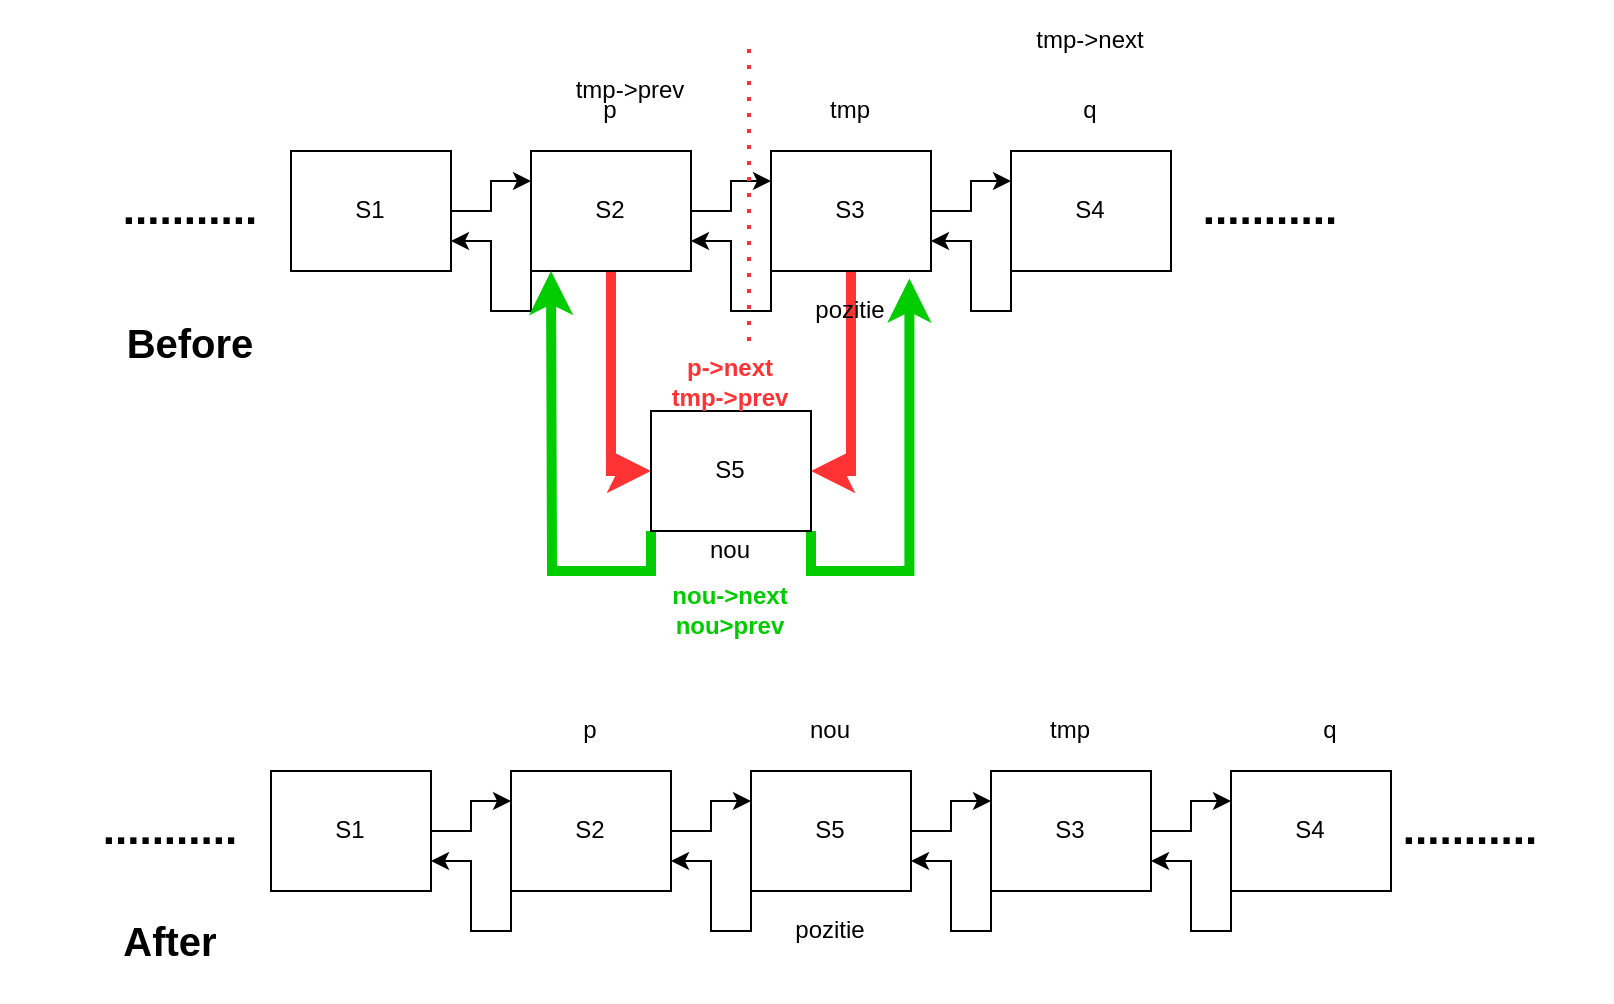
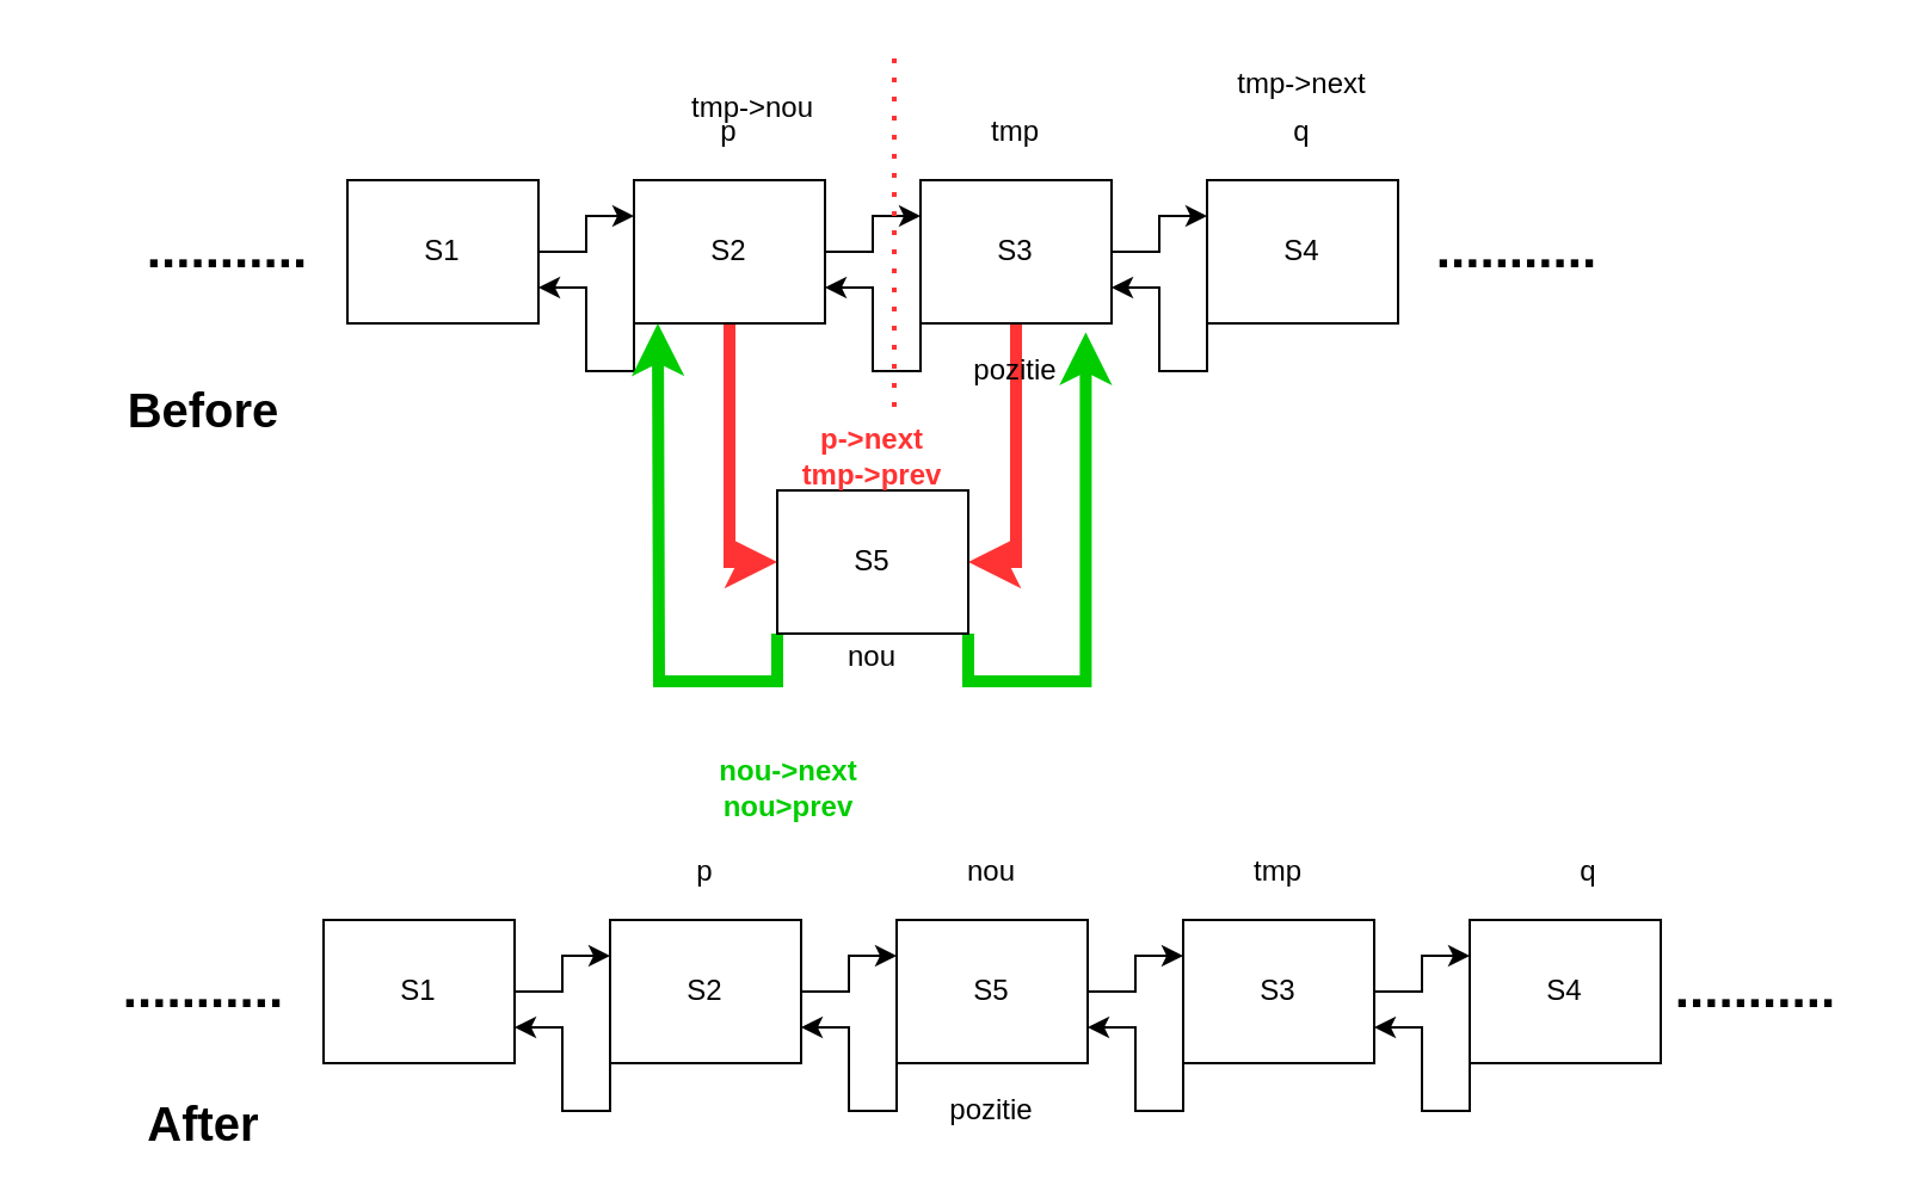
- <mxCell id="20" value="tmp-&amp;gt;next" style="text;html=1;strokeColor=none;fillColor=none;align=center;verticalAlign=middle;whiteSpace=wrap;rounded=0;" vertex="1" parent="1"><mxGeometry x="515" y="10" width="60" height="20" as="geometry" /></mxCell>
+ <mxCell id="20" value="tmp-&amp;gt;next" style="text;html=1;strokeColor=none;fillColor=none;align=center;verticalAlign=middle;whiteSpace=wrap;rounded=0;" vertex="1" parent="1"><mxGeometry x="515" y="25" width="60" height="20" as="geometry" /></mxCell>
- <mxCell id="28" value="tmp-&amp;gt;prev" style="text;html=1;strokeColor=none;fillColor=none;align=center;verticalAlign=middle;whiteSpace=wrap;rounded=0;" vertex="1" parent="1"><mxGeometry x="285" y="35" width="60" height="20" as="geometry" /></mxCell>
+ <mxCell id="28" value="tmp-&amp;gt;nou" style="text;html=1;strokeColor=none;fillColor=none;align=center;verticalAlign=middle;whiteSpace=wrap;rounded=0;" vertex="1" parent="1"><mxGeometry x="285" y="35" width="60" height="20" as="geometry" /></mxCell>
- <mxCell id="29" value="&lt;font size=&quot;1&quot;&gt;&lt;b style=&quot;font-size: 20px&quot;&gt;Before&lt;/b&gt;&lt;/font&gt;" style="text;html=1;strokeColor=none;fillColor=none;align=center;verticalAlign=middle;whiteSpace=wrap;rounded=0;" vertex="1" parent="1"><mxGeometry x="30" y="161" width="130" height="20" as="geometry" /></mxCell>
+ <mxCell id="29" value="&lt;font size=&quot;1&quot;&gt;&lt;b style=&quot;font-size: 20px&quot;&gt;Before&lt;/b&gt;&lt;/font&gt;" style="text;html=1;strokeColor=none;fillColor=none;align=center;verticalAlign=middle;whiteSpace=wrap;rounded=0;" vertex="1" parent="1"><mxGeometry x="20" y="161" width="130" height="20" as="geometry" /></mxCell>
- <mxCell id="26" value="&lt;b&gt;&lt;font color=&quot;#00cc00&quot;&gt;nou-&amp;gt;next&lt;br&gt;nou&amp;gt;prev&lt;/font&gt;&lt;/b&gt;" style="text;html=1;strokeColor=none;fillColor=none;align=center;verticalAlign=middle;whiteSpace=wrap;rounded=0;" vertex="1" parent="1"><mxGeometry x="325" y="295" width="80" height="20" as="geometry" /></mxCell>
+ <mxCell id="26" value="&lt;b&gt;&lt;font color=&quot;#00cc00&quot;&gt;nou-&amp;gt;next&lt;br&gt;nou&amp;gt;prev&lt;/font&gt;&lt;/b&gt;" style="text;html=1;strokeColor=none;fillColor=none;align=center;verticalAlign=middle;whiteSpace=wrap;rounded=0;" vertex="1" parent="1"><mxGeometry x="290" y="320" width="80" height="20" as="geometry" /></mxCell>
